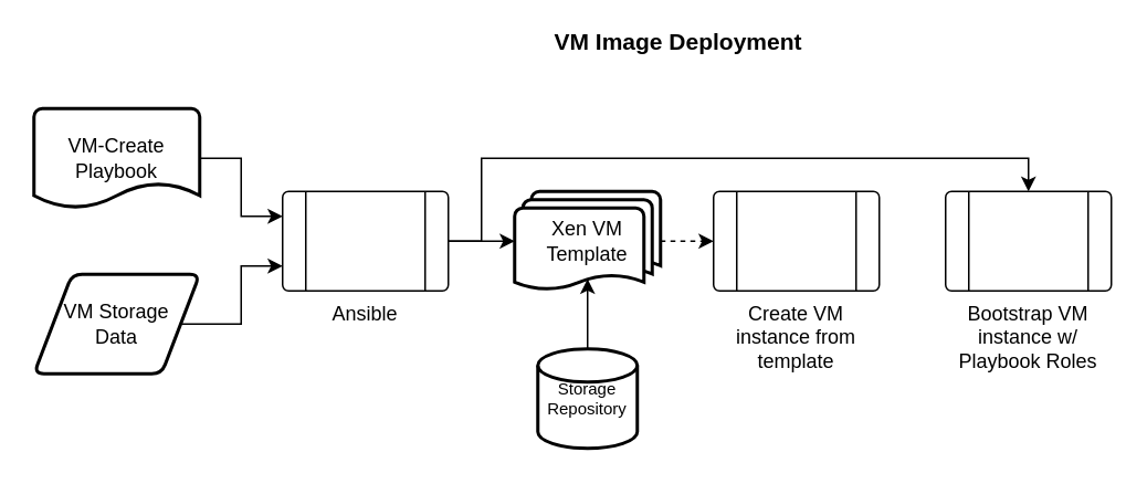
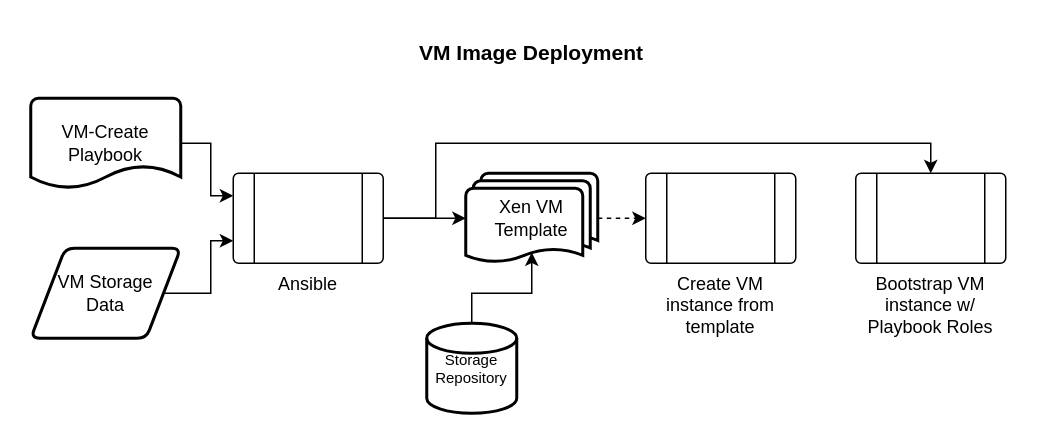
- <mxCell id="11" value="VM Image Deployment" style="text;html=1;strokeColor=none;fillColor=none;align=center;verticalAlign=middle;whiteSpace=wrap;rounded=0;fontStyle=1;fontSize=14;" vertex="1" parent="1"><mxGeometry x="314" y="10" width="190" height="30" as="geometry" /></mxCell>
+ <mxCell id="11" value="VM Image Deployment" style="text;html=1;strokeColor=none;fillColor=none;align=center;verticalAlign=middle;whiteSpace=wrap;rounded=0;fontStyle=1;fontSize=14;" vertex="1" parent="1"><mxGeometry x="259" y="20" width="190" height="30" as="geometry" /></mxCell>
- <mxCell id="7" value="Ansible" style="verticalLabelPosition=bottom;verticalAlign=top;html=1;shape=process;whiteSpace=wrap;rounded=1;size=0.14;arcSize=6;" vertex="1" parent="1"><mxGeometry x="170" y="115" width="100" height="60" as="geometry" /></mxCell>
+ <mxCell id="7" value="Ansible" style="verticalLabelPosition=bottom;verticalAlign=top;html=1;shape=process;whiteSpace=wrap;rounded=1;size=0.14;arcSize=6;" vertex="1" parent="1"><mxGeometry x="155" y="115" width="100" height="60" as="geometry" /></mxCell>
- <mxCell id="9" value="Storage Repository" style="strokeWidth=2;html=1;shape=mxgraph.flowchart.database;whiteSpace=wrap;verticalAlign=middle;fontSize=10;" vertex="1" parent="1"><mxGeometry x="324" y="210" width="60" height="60" as="geometry" /></mxCell>
+ <mxCell id="9" value="Storage Repository" style="strokeWidth=2;html=1;shape=mxgraph.flowchart.database;whiteSpace=wrap;verticalAlign=middle;fontSize=10;" vertex="1" parent="1"><mxGeometry x="284" y="215" width="60" height="60" as="geometry" /></mxCell>
